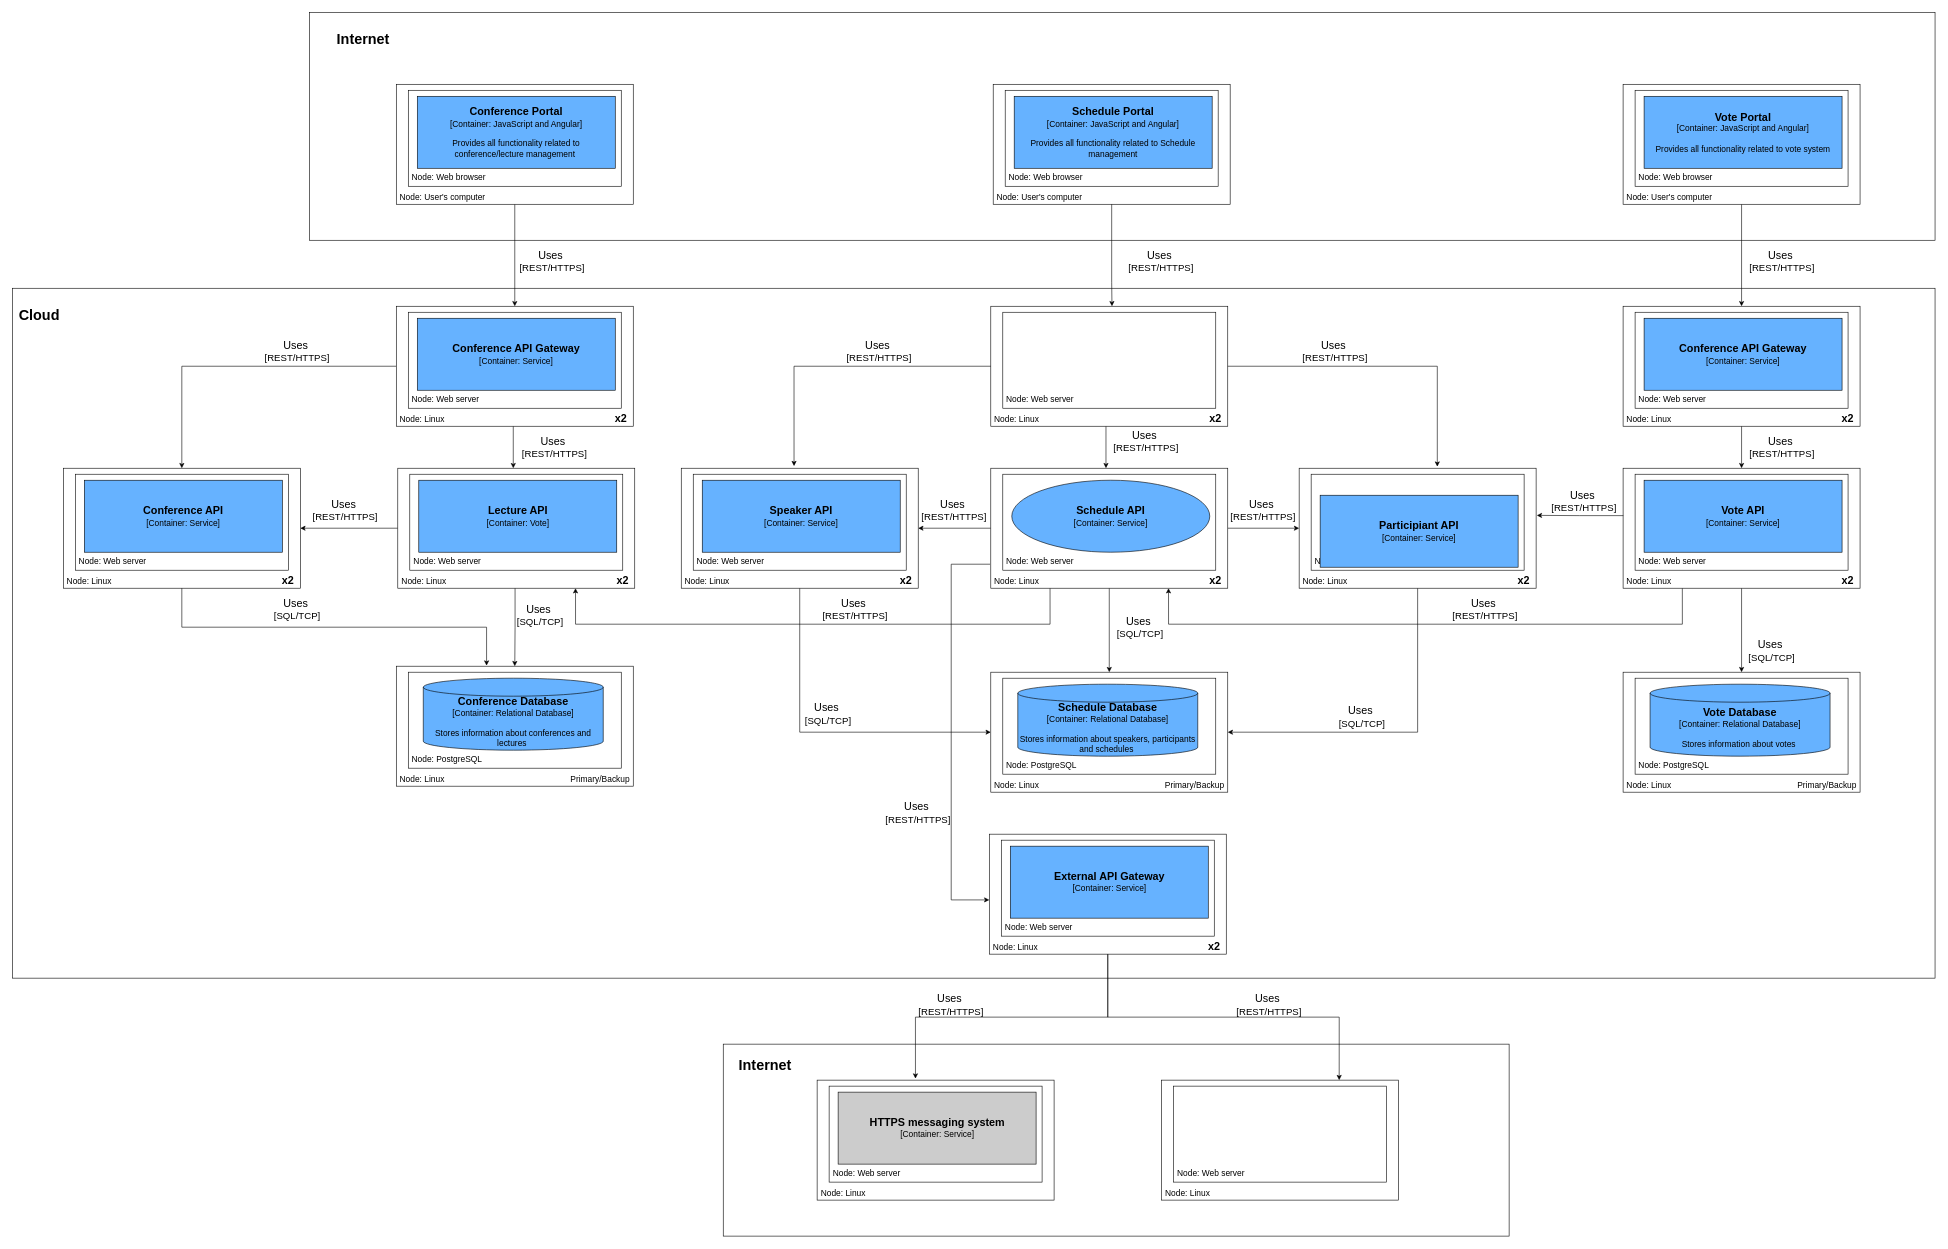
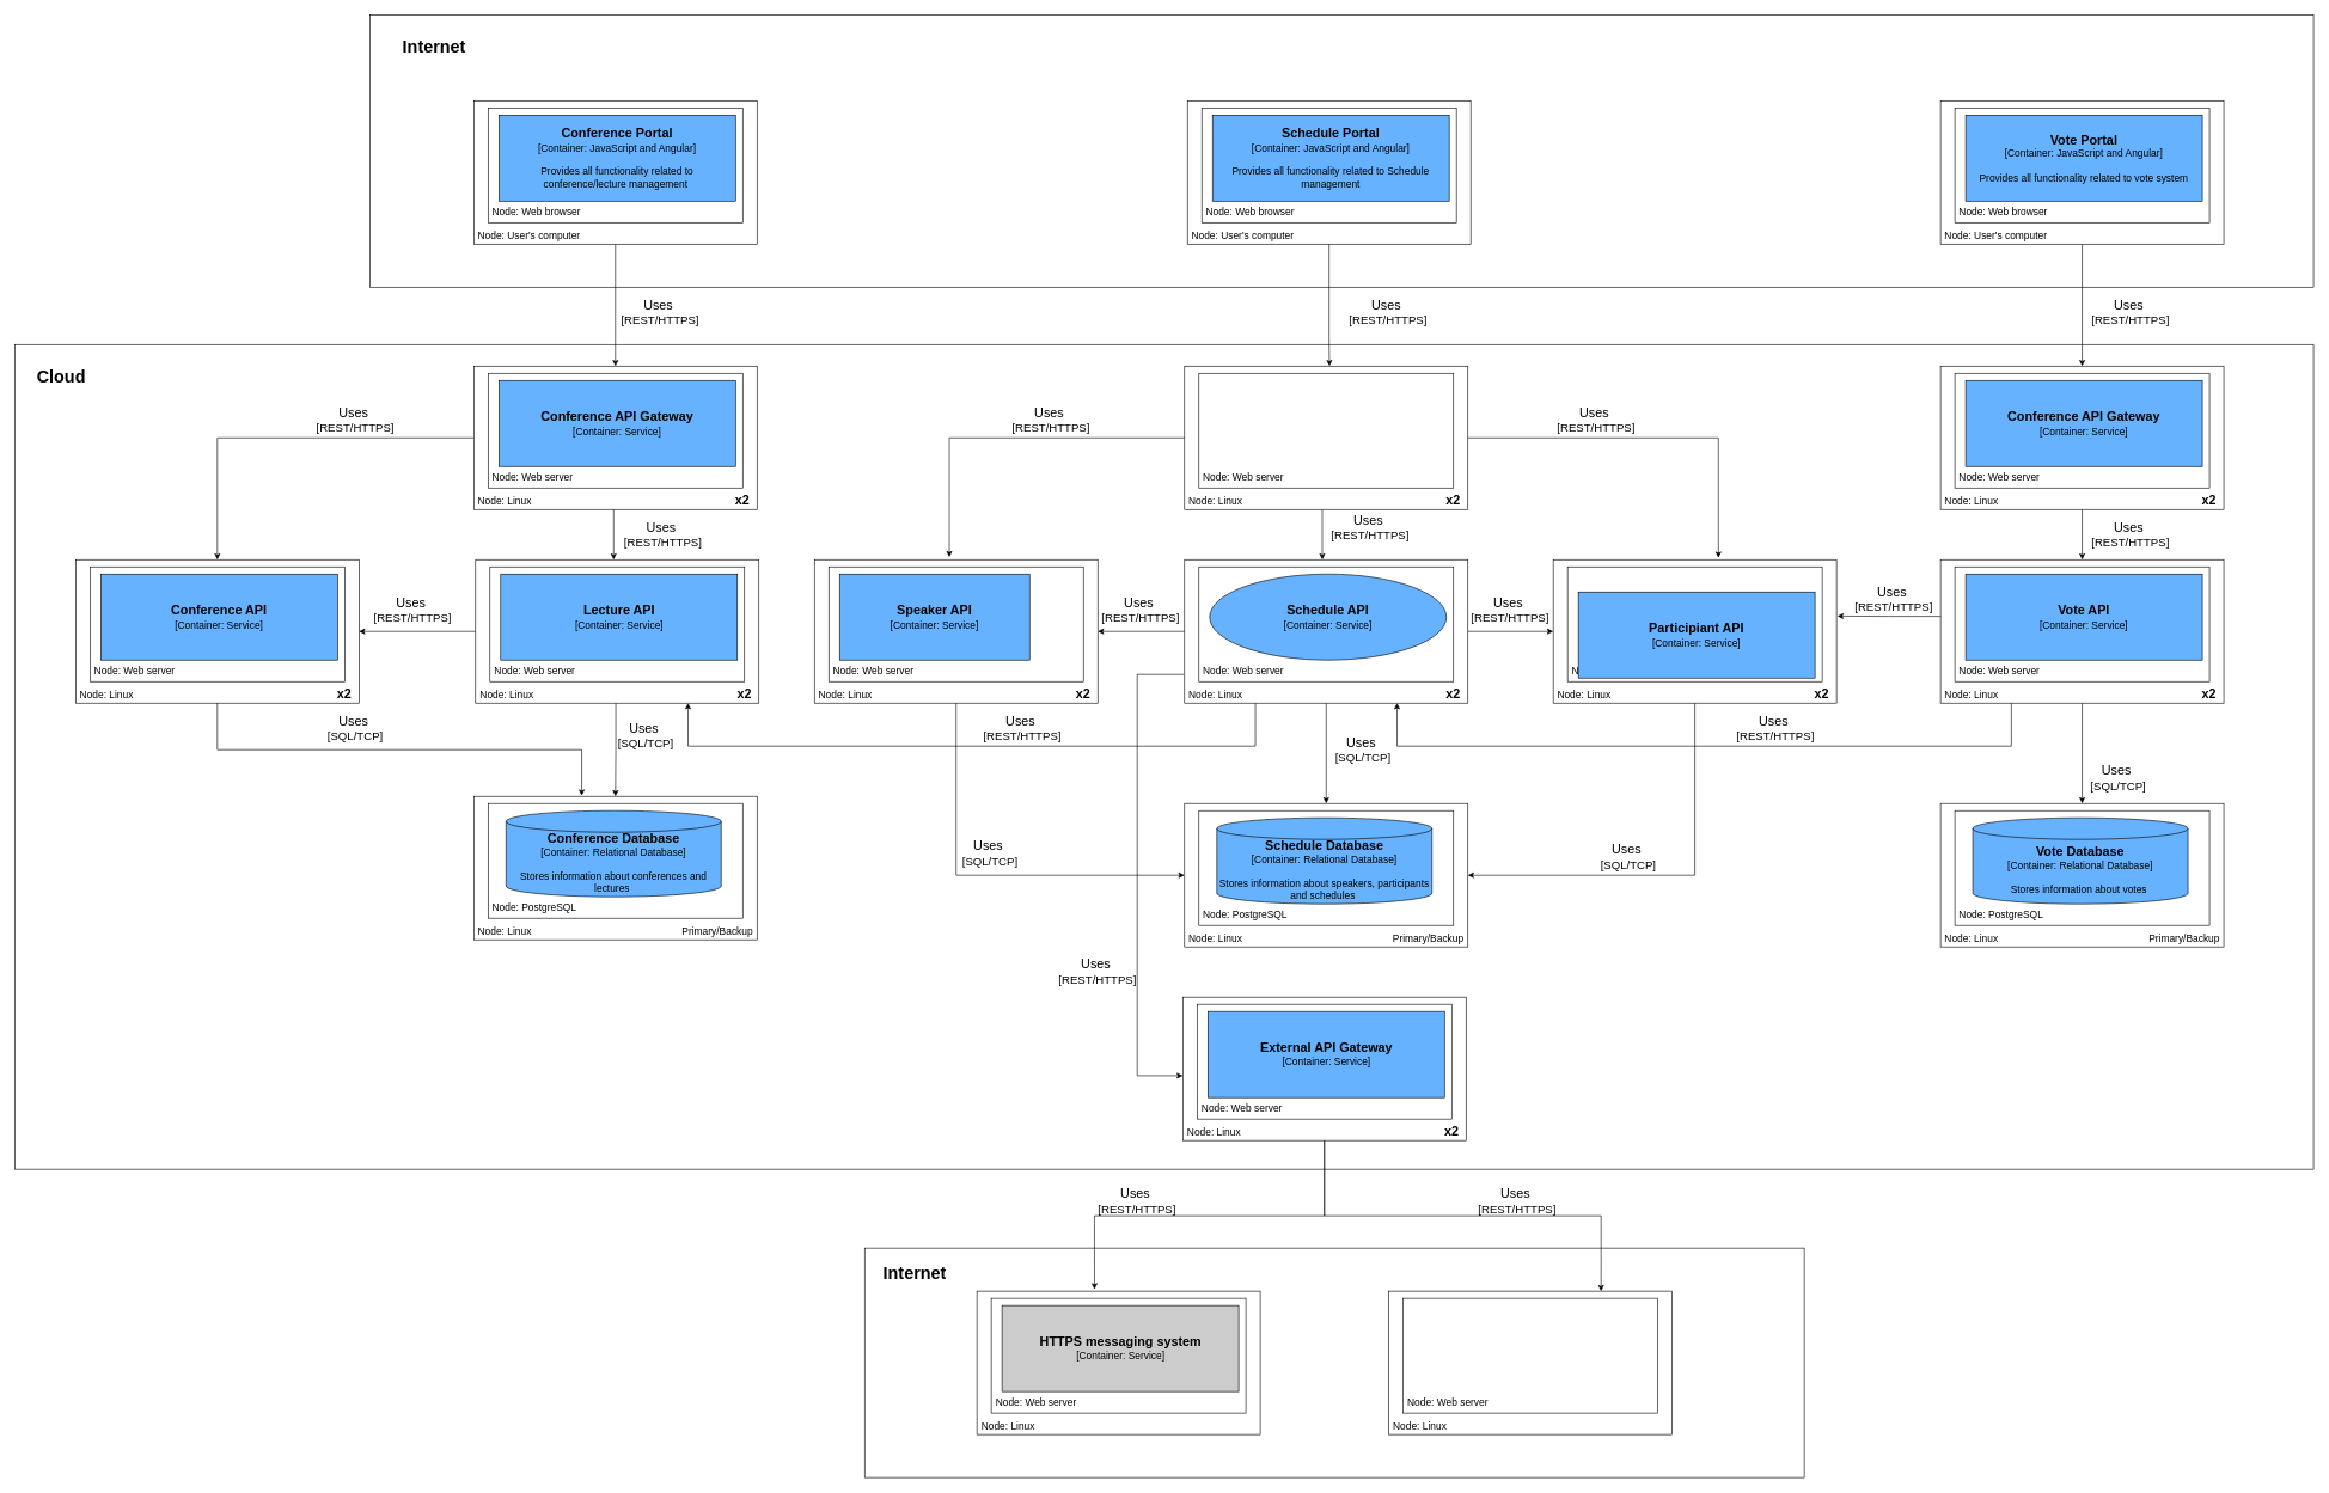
- <mxCell id="107" value="&lt;font style=&quot;font-size: 24px;&quot;&gt;&lt;b style=&quot;&quot;&gt;Cloud&lt;/b&gt;&lt;/font&gt;" style="text;html=1;align=center;verticalAlign=middle;whiteSpace=wrap;rounded=0;" vertex="1" parent="1"><mxGeometry x="35" y="510" width="60" height="30" as="geometry" /></mxCell>
+ <mxCell id="107" value="&lt;font style=&quot;font-size: 24px;&quot;&gt;&lt;b style=&quot;&quot;&gt;Cloud&lt;/b&gt;&lt;/font&gt;" style="text;html=1;align=center;verticalAlign=middle;whiteSpace=wrap;rounded=0;" vertex="1" parent="1"><mxGeometry x="55" y="510" width="60" height="30" as="geometry" /></mxCell>
- <mxCell id="39" value="&lt;b style=&quot;&quot;&gt;&lt;font style=&quot;font-size: 18px;&quot;&gt;Lecture API&lt;/font&gt;&lt;/b&gt;&lt;br&gt;&lt;div&gt;&lt;font style=&quot;font-size: 14px;&quot;&gt;[Container: Vote]&lt;/font&gt;&lt;/div&gt;" style="rounded=0;whiteSpace=wrap;html=1;fillColor=#66B2FF;" vertex="1" parent="1"><mxGeometry x="697.5" y="800" width="330" height="120" as="geometry" /></mxCell>
+ <mxCell id="39" value="&lt;b style=&quot;&quot;&gt;&lt;font style=&quot;font-size: 18px;&quot;&gt;Lecture API&lt;/font&gt;&lt;/b&gt;&lt;br&gt;&lt;div&gt;&lt;font style=&quot;font-size: 14px;&quot;&gt;[Container: Service]&lt;/font&gt;&lt;/div&gt;" style="rounded=0;whiteSpace=wrap;html=1;fillColor=#66B2FF;" vertex="1" parent="1"><mxGeometry x="697.5" y="800" width="330" height="120" as="geometry" /></mxCell>
- <mxCell id="45" value="&lt;b style=&quot;&quot;&gt;&lt;font style=&quot;font-size: 18px;&quot;&gt;Speaker API&lt;/font&gt;&lt;/b&gt;&lt;br&gt;&lt;div&gt;&lt;font style=&quot;font-size: 14px;&quot;&gt;[Container: Service]&lt;/font&gt;&lt;/div&gt;" style="rounded=0;whiteSpace=wrap;html=1;fillColor=#66B2FF;" vertex="1" parent="1"><mxGeometry x="1170" y="800" width="330" height="120" as="geometry" /></mxCell>
+ <mxCell id="45" value="&lt;b style=&quot;&quot;&gt;&lt;font style=&quot;font-size: 18px;&quot;&gt;Speaker API&lt;/font&gt;&lt;/b&gt;&lt;br&gt;&lt;div&gt;&lt;font style=&quot;font-size: 14px;&quot;&gt;[Container: Service]&lt;/font&gt;&lt;/div&gt;" style="rounded=0;whiteSpace=wrap;html=1;fillColor=#66B2FF;" vertex="1" parent="1"><mxGeometry x="1170" y="800" width="265" height="120" as="geometry" /></mxCell>
